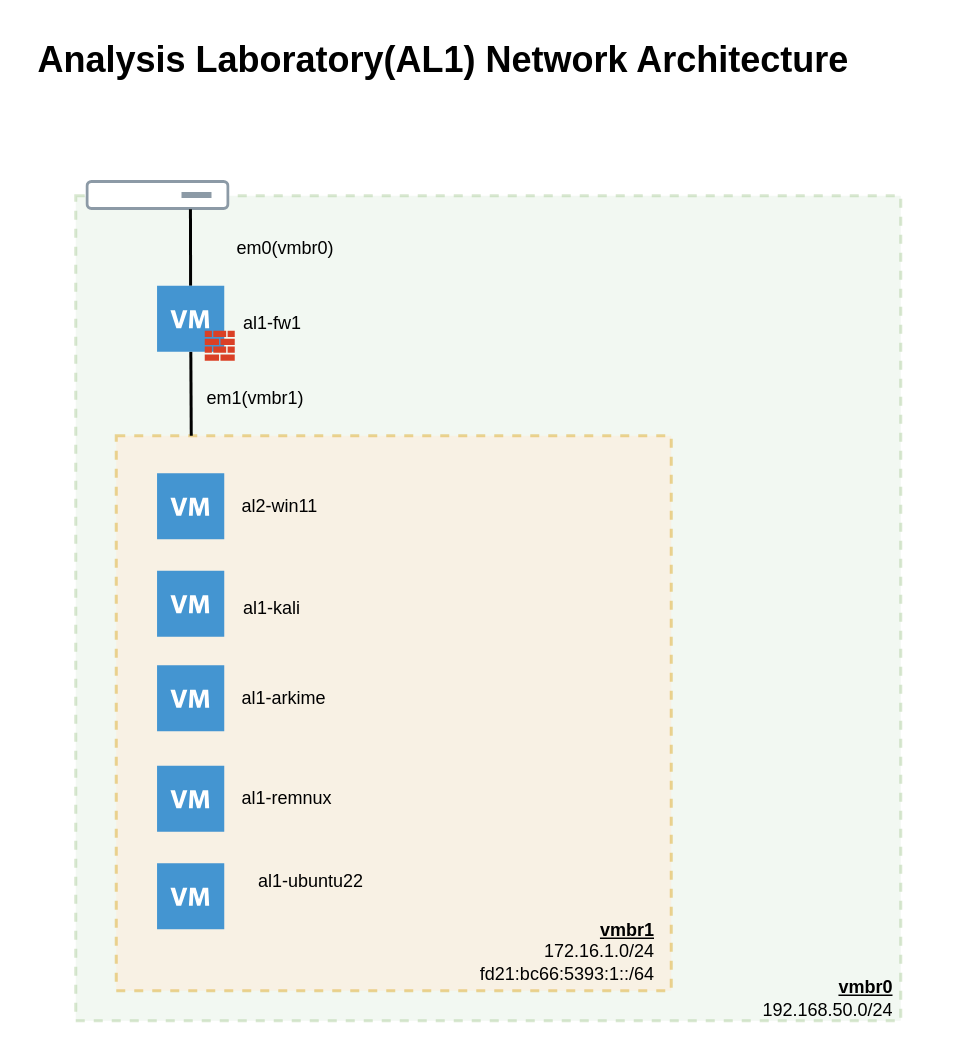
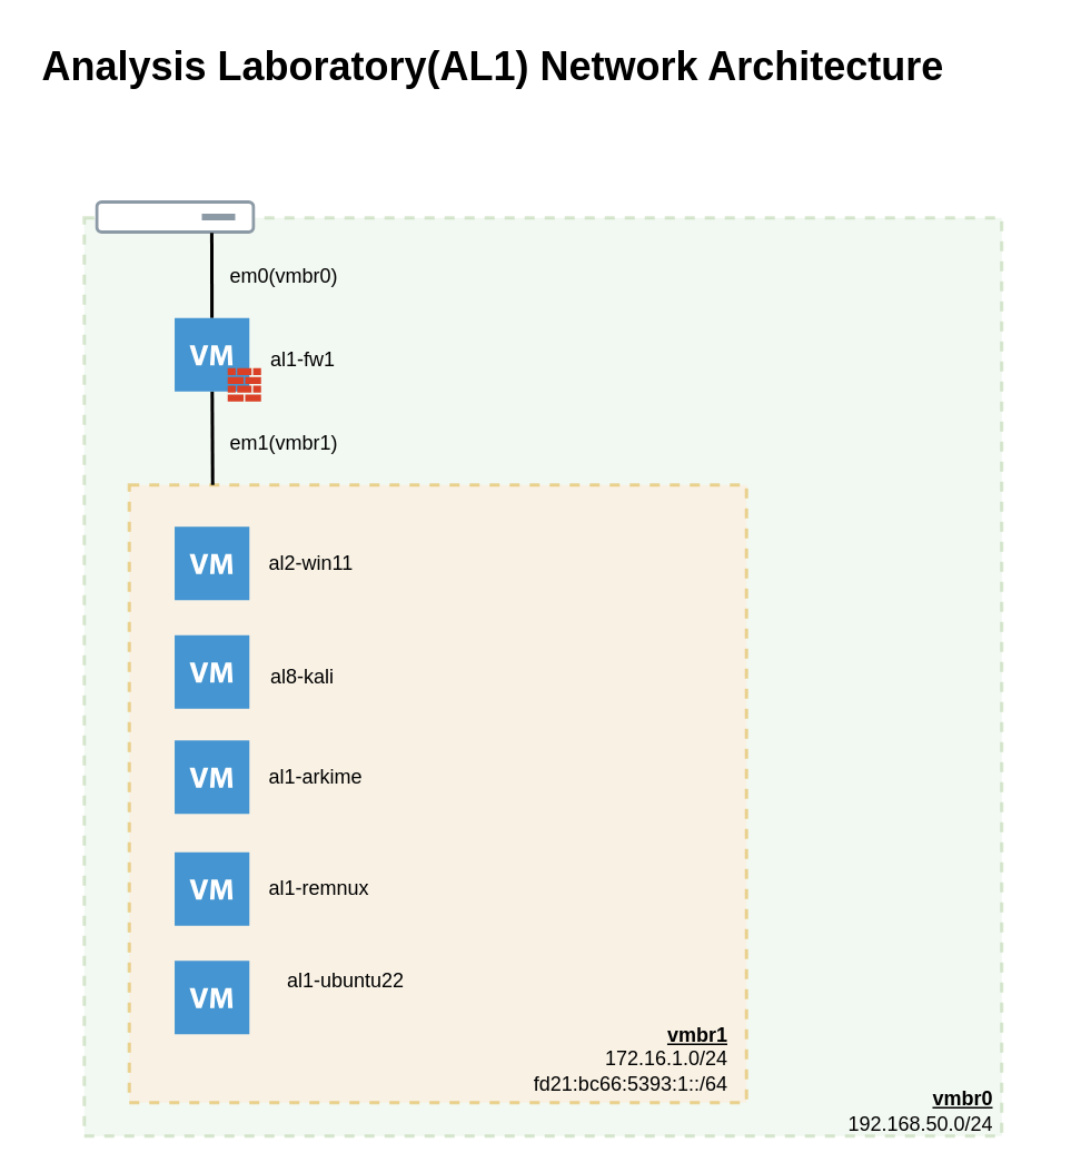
- <mxCell id="24" value="em0(vmbr0)" style="text;html=1;strokeColor=none;fillColor=none;align=center;verticalAlign=middle;whiteSpace=wrap;rounded=0;dashed=1;strokeWidth=2;opacity=30;" vertex="1" parent="1"><mxGeometry x="160" y="150" width="60" height="30" as="geometry" /></mxCell>
+ <mxCell id="24" value="em0(vmbr0)" style="text;html=1;strokeColor=none;fillColor=none;align=center;verticalAlign=middle;whiteSpace=wrap;rounded=0;dashed=1;strokeWidth=2;opacity=30;" vertex="1" parent="1"><mxGeometry x="140" y="150" width="60" height="30" as="geometry" /></mxCell>
- <mxCell id="14" value="al1-kali" style="text;html=1;strokeColor=none;fillColor=none;align=left;verticalAlign=middle;whiteSpace=wrap;rounded=0;" parent="1" vertex="1"><mxGeometry x="160" y="390" width="65.57" height="30" as="geometry" /></mxCell>
+ <mxCell id="14" value="al8-kali" style="text;html=1;strokeColor=none;fillColor=none;align=left;verticalAlign=middle;whiteSpace=wrap;rounded=0;" parent="1" vertex="1"><mxGeometry x="160" y="390" width="65.57" height="30" as="geometry" /></mxCell>
